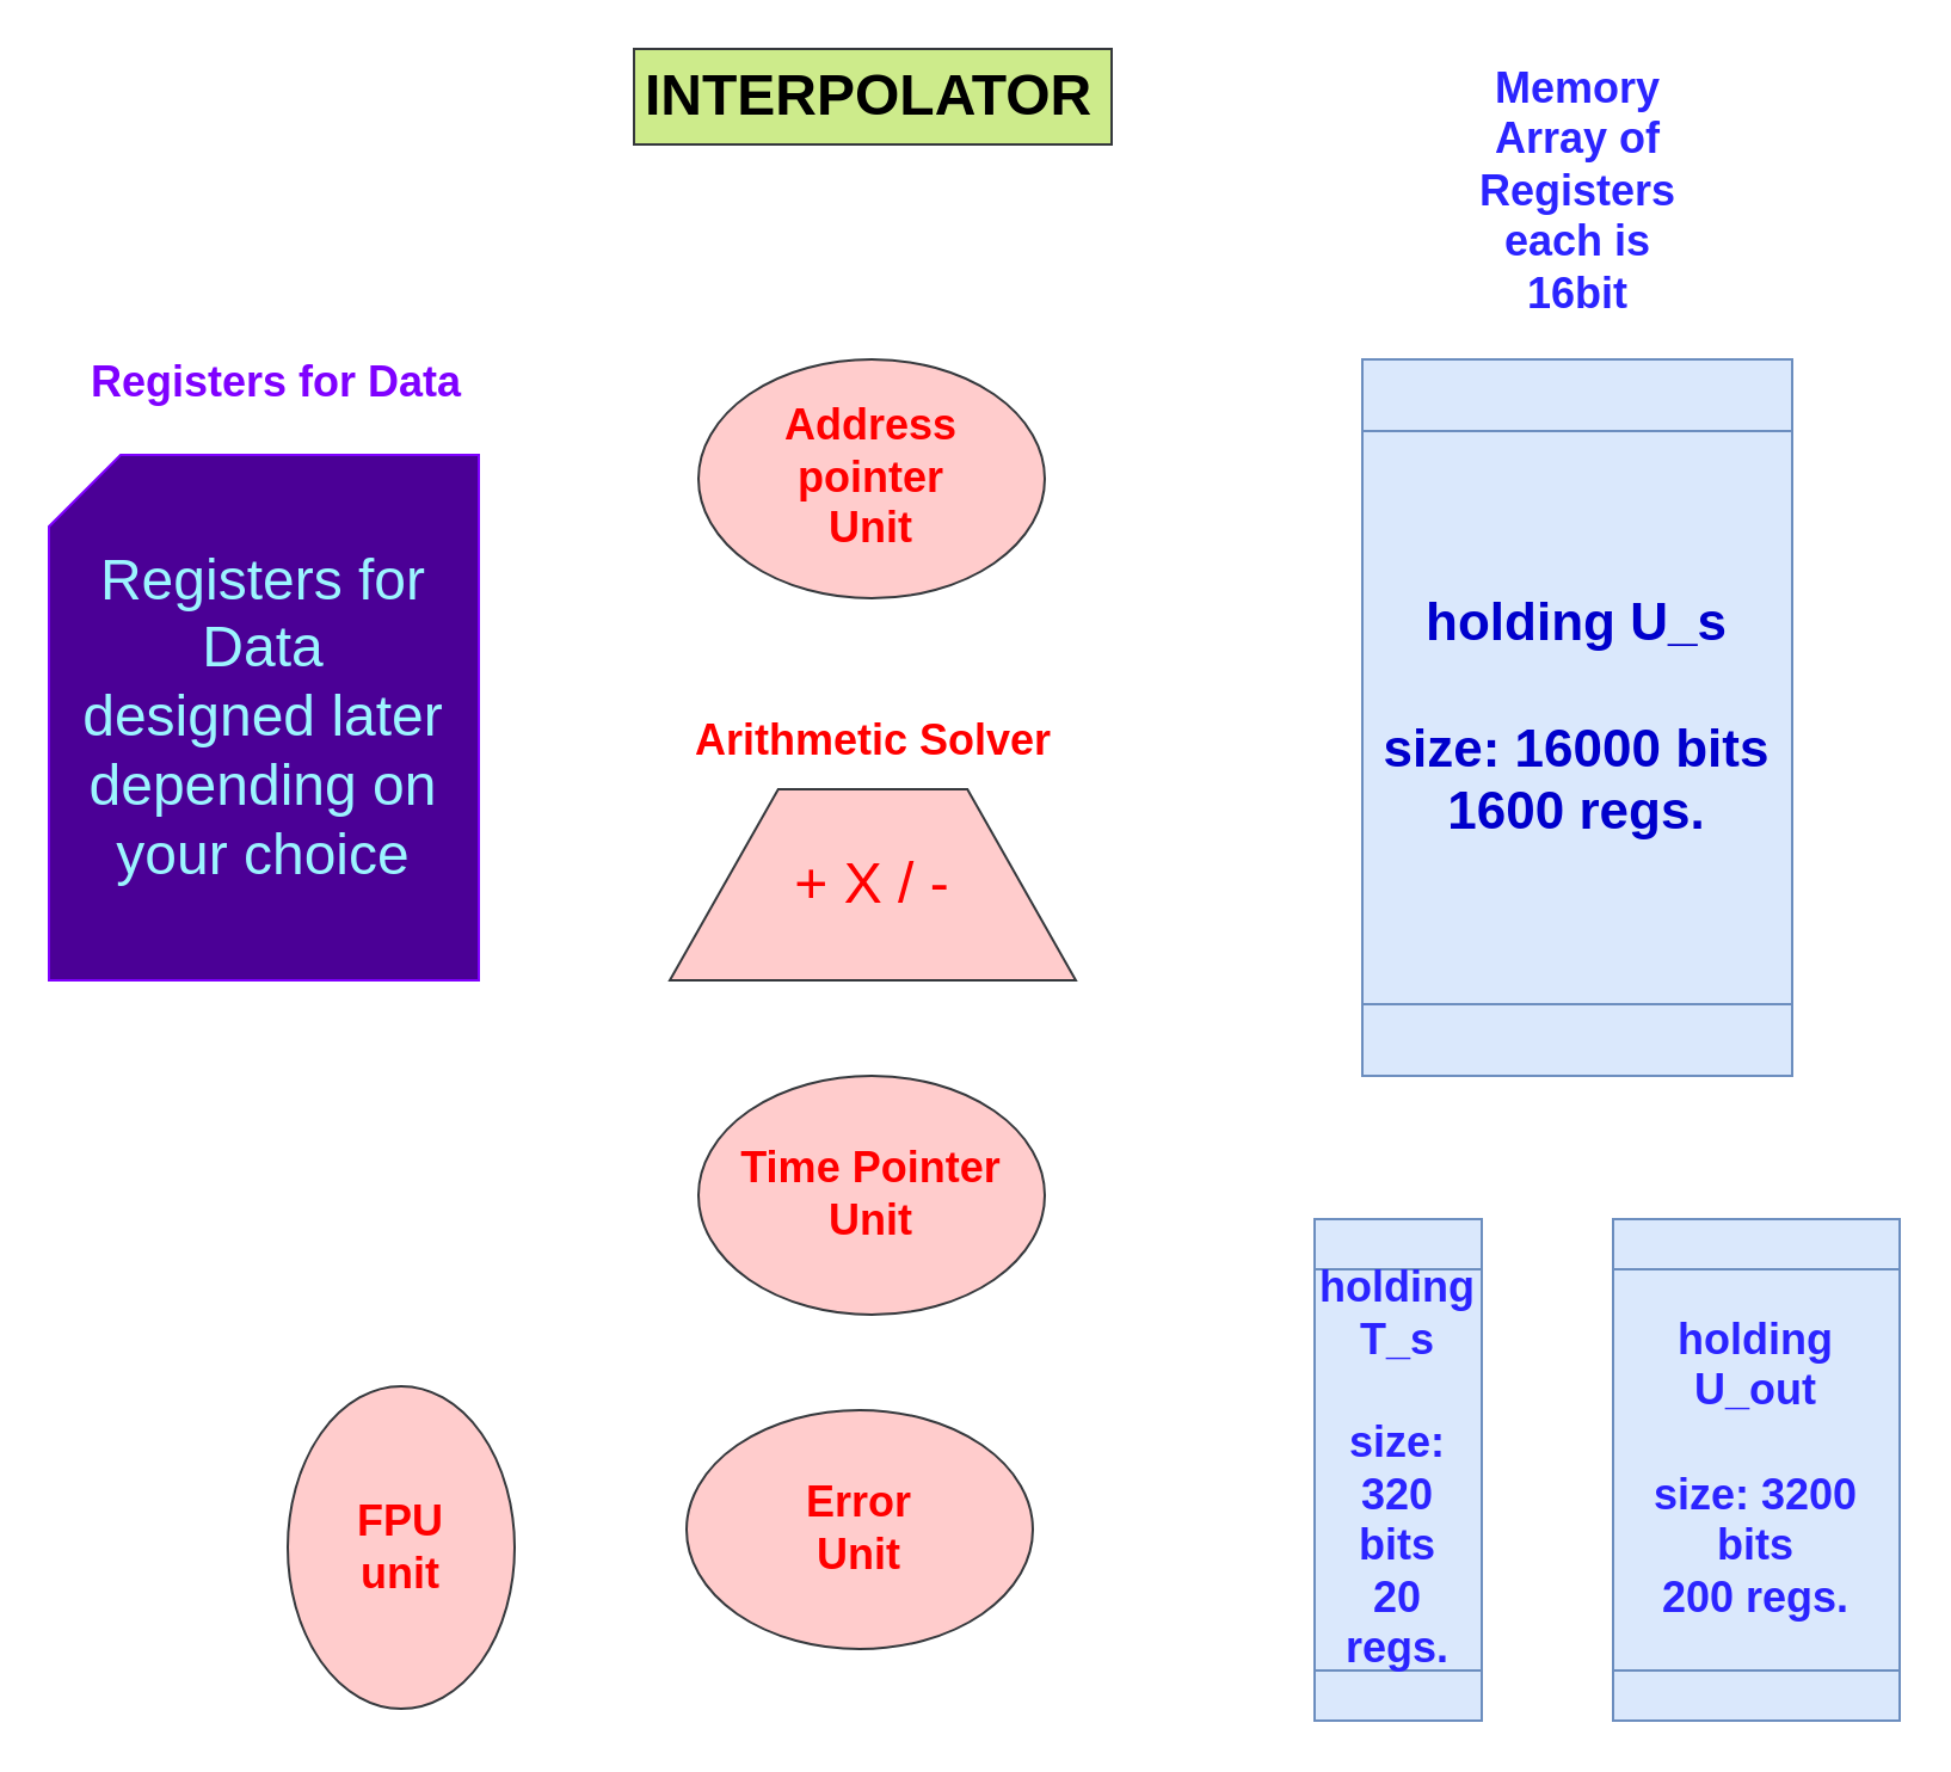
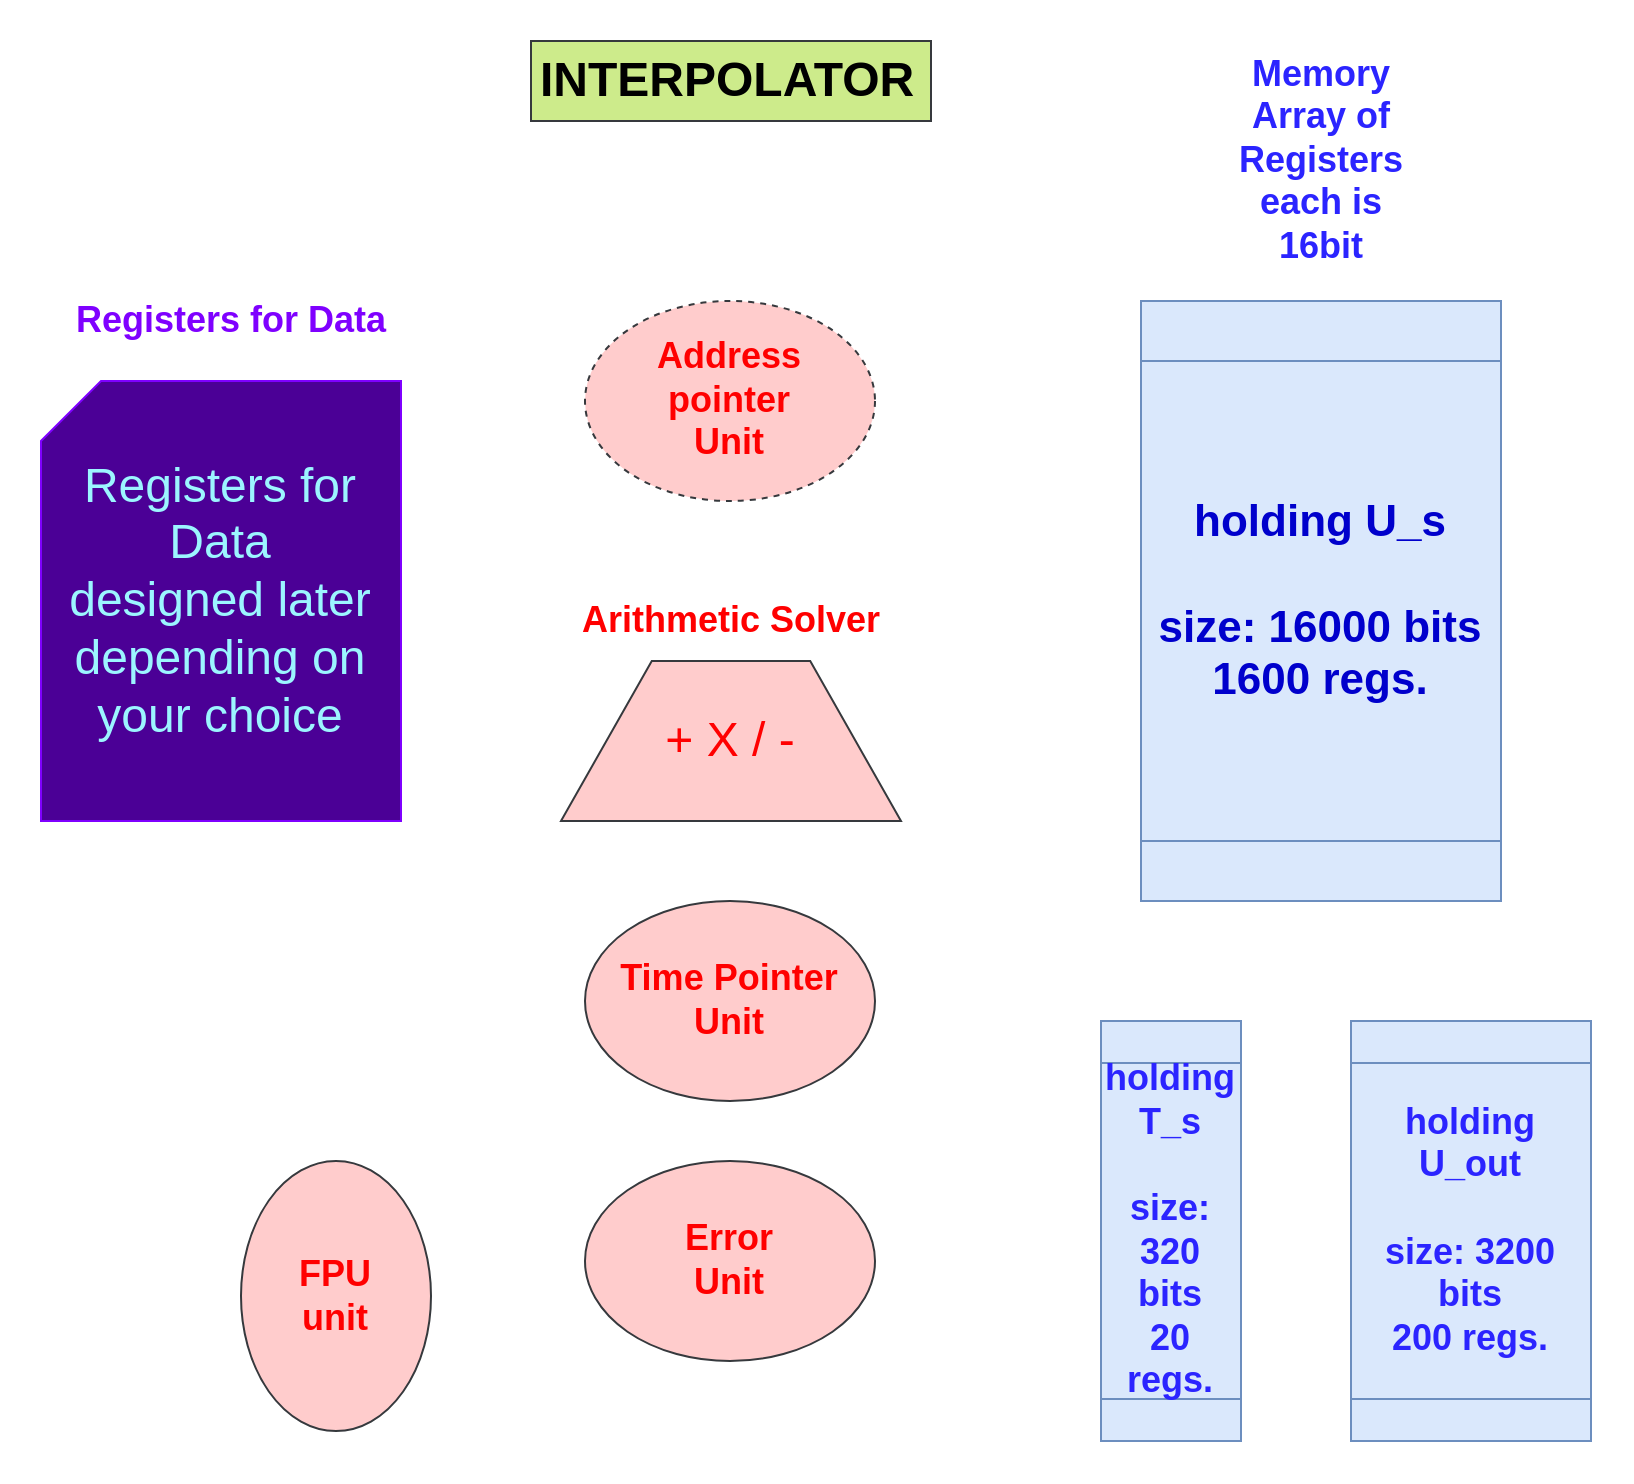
- <mxCell id="10" value="&lt;font style=&quot;font-size: 18px&quot;&gt;&lt;font color=&quot;#ff0000&quot;&gt;Address&lt;br&gt;pointer&lt;br&gt;Unit&lt;/font&gt;&lt;br&gt;&lt;/font&gt;" style="ellipse;whiteSpace=wrap;html=1;strokeColor=#36393d;fillColor=#ffcccc;fontStyle=1" vertex="1" parent="1"><mxGeometry x="292" y="150" width="145" height="100" as="geometry" /></mxCell>
+ <mxCell id="10" value="&lt;font style=&quot;font-size: 18px&quot;&gt;&lt;font color=&quot;#ff0000&quot;&gt;Address&lt;br&gt;pointer&lt;br&gt;Unit&lt;/font&gt;&lt;br&gt;&lt;/font&gt;" style="ellipse;whiteSpace=wrap;html=1;strokeColor=#36393d;fillColor=#ffcccc;fontStyle=1;dashed=1;" vertex="1" parent="1"><mxGeometry x="292" y="150" width="145" height="100" as="geometry" /></mxCell>
- <mxCell id="14" value="&lt;font style=&quot;font-size: 18px&quot;&gt;&lt;font color=&quot;#ff0000&quot;&gt;Error&lt;br&gt;Unit&lt;/font&gt;&lt;br&gt;&lt;/font&gt;" style="ellipse;whiteSpace=wrap;html=1;strokeColor=#36393d;fillColor=#ffcccc;fontStyle=1" vertex="1" parent="1"><mxGeometry x="287" y="590" width="145" height="100" as="geometry" /></mxCell>
+ <mxCell id="14" value="&lt;font style=&quot;font-size: 18px&quot;&gt;&lt;font color=&quot;#ff0000&quot;&gt;Error&lt;br&gt;Unit&lt;/font&gt;&lt;br&gt;&lt;/font&gt;" style="ellipse;whiteSpace=wrap;html=1;strokeColor=#36393d;fillColor=#ffcccc;fontStyle=1" vertex="1" parent="1"><mxGeometry x="292" y="580" width="145" height="100" as="geometry" /></mxCell>
